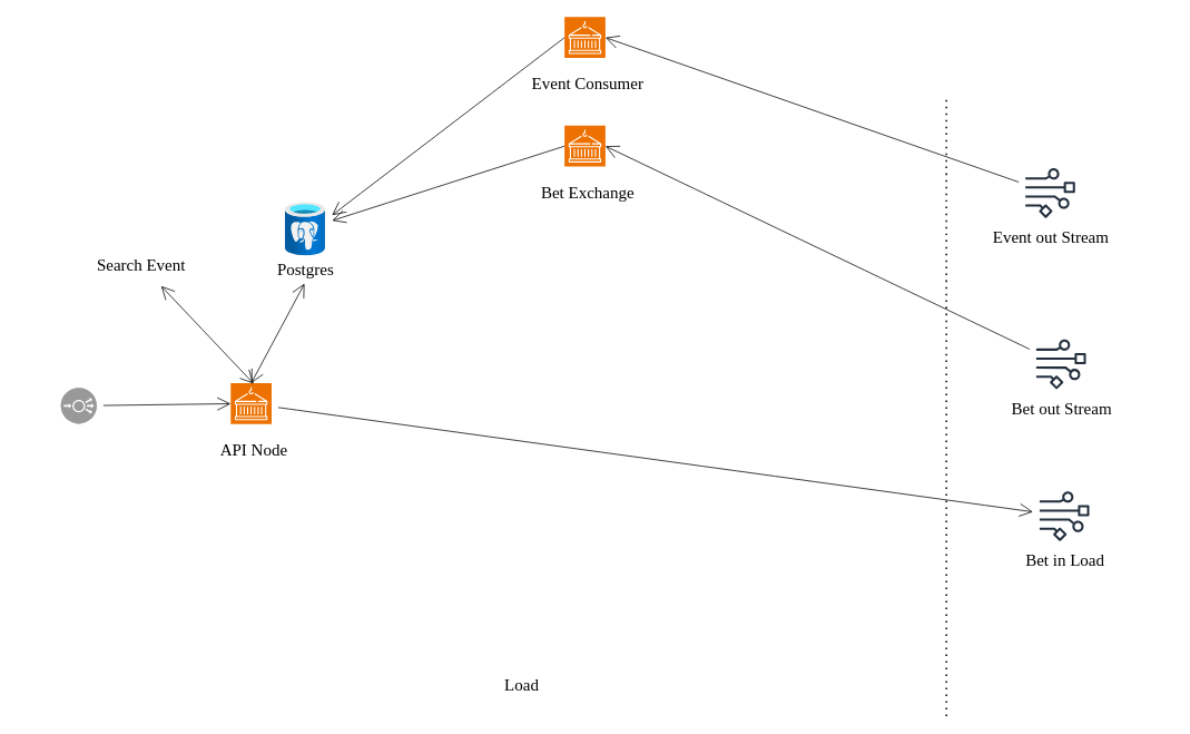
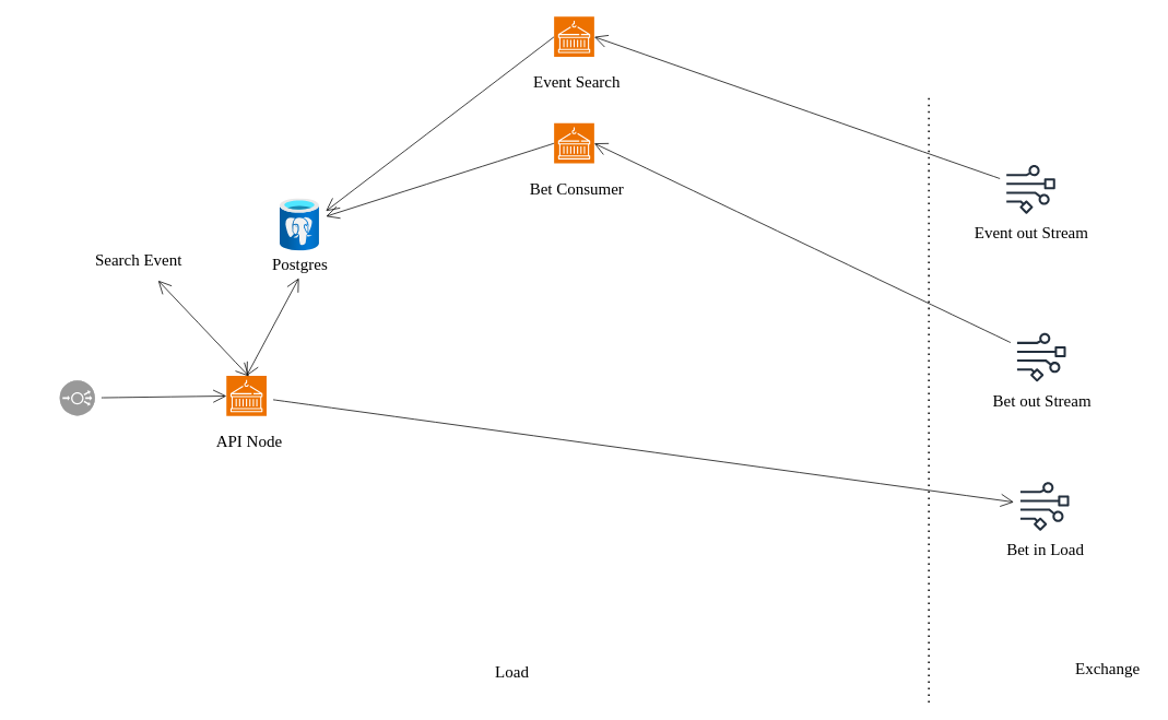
- <mxCell id="31" value="&lt;div&gt;Event Consumer&lt;/div&gt;" style="text;html=1;align=center;verticalAlign=middle;resizable=0;points=[];autosize=1;strokeColor=none;fillColor=none;fontSize=20;fontFamily=Architects Daughter;fontSource=https%3A%2F%2Ffonts.googleapis.com%2Fcss%3Ffamily%3DArchitects%2BDaughter;" vertex="1" parent="28"><mxGeometry x="-35" y="61" width="170" height="36" as="geometry" /></mxCell>
+ <mxCell id="31" value="&lt;div&gt;Event Search&lt;/div&gt;" style="text;html=1;align=center;verticalAlign=middle;resizable=0;points=[];autosize=1;strokeColor=none;fillColor=none;fontSize=20;fontFamily=Architects Daughter;fontSource=https%3A%2F%2Ffonts.googleapis.com%2Fcss%3Ffamily%3DArchitects%2BDaughter;" vertex="1" parent="28"><mxGeometry x="-35" y="61" width="170" height="36" as="geometry" /></mxCell>
- <mxCell id="34" value="Bet Exchange" style="text;html=1;align=center;verticalAlign=middle;resizable=0;points=[];autosize=1;strokeColor=none;fillColor=none;fontSize=20;fontFamily=Architects Daughter;fontSource=https%3A%2F%2Ffonts.googleapis.com%2Fcss%3Ffamily%3DArchitects%2BDaughter;" vertex="1" parent="32"><mxGeometry x="-26" y="61" width="152" height="36" as="geometry" /></mxCell>
+ <mxCell id="34" value="Bet Consumer" style="text;html=1;align=center;verticalAlign=middle;resizable=0;points=[];autosize=1;strokeColor=none;fillColor=none;fontSize=20;fontFamily=Architects Daughter;fontSource=https%3A%2F%2Ffonts.googleapis.com%2Fcss%3Ffamily%3DArchitects%2BDaughter;" vertex="1" parent="32"><mxGeometry x="-26" y="61" width="152" height="36" as="geometry" /></mxCell>
+ <mxCell id="3" value="Exchange" style="text;html=1;align=center;verticalAlign=middle;resizable=0;points=[];autosize=1;strokeColor=none;fillColor=none;fontSize=20;fontFamily=Architects Daughter;fontSource=https%3A%2F%2Ffonts.googleapis.com%2Fcss%3Ffamily%3DArchitects%2BDaughter;" vertex="1" parent="1"><mxGeometry x="1299.5" y="797" width="103" height="36" as="geometry" /></mxCell>
